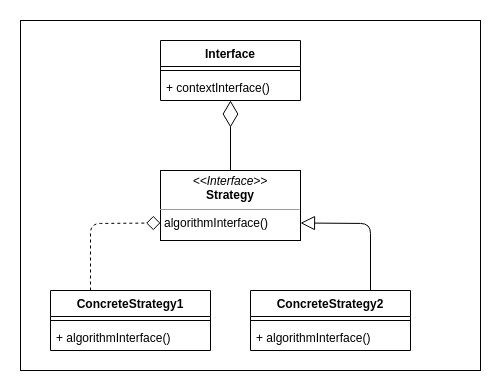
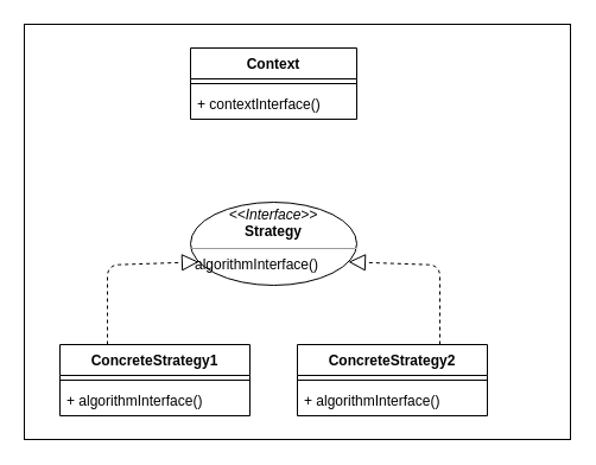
- <mxCell id="12" value="Interface" style="swimlane;fontStyle=1;align=center;verticalAlign=top;childLayout=stackLayout;horizontal=1;startSize=26;horizontalStack=0;resizeParent=1;resizeParentMax=0;resizeLast=0;collapsible=1;marginBottom=0;" vertex="1" parent="1"><mxGeometry x="160" y="40" width="140" height="60" as="geometry" /></mxCell>
+ <mxCell id="12" value="Context" style="swimlane;fontStyle=1;align=center;verticalAlign=top;childLayout=stackLayout;horizontal=1;startSize=26;horizontalStack=0;resizeParent=1;resizeParentMax=0;resizeLast=0;collapsible=1;marginBottom=0;" vertex="1" parent="1"><mxGeometry x="160" y="40" width="140" height="60" as="geometry" /></mxCell>
- <mxCell id="15" value="" style="endArrow=diamondThin;endFill=0;endSize=24;html=1;entryX=0.5;entryY=1;entryDx=0;entryDy=0;entryPerimeter=0;exitX=0.5;exitY=0;exitDx=0;exitDy=0;" edge="1" parent="1" source="3" target="14"><mxGeometry width="160" relative="1" as="geometry"><mxPoint x="400" y="230" as="sourcePoint" /><mxPoint x="560" y="230" as="targetPoint" /></mxGeometry></mxCell>
- <mxCell id="3" value="&lt;p style=&quot;margin: 0px ; margin-top: 4px ; text-align: center&quot;&gt;&lt;i&gt;&amp;lt;&amp;lt;Interface&amp;gt;&amp;gt;&lt;/i&gt;&lt;br&gt;&lt;b&gt;Strategy&lt;/b&gt;&lt;/p&gt;&lt;hr size=&quot;1&quot;&gt;&lt;p style=&quot;margin: 0px ; margin-left: 4px&quot;&gt;algorithmInterface()&lt;/p&gt;" style="verticalAlign=top;align=left;overflow=fill;fontSize=12;fontFamily=Helvetica;html=1;" vertex="1" parent="1"><mxGeometry x="160" y="170" width="140" height="70" as="geometry" /></mxCell>
+ <mxCell id="3" value="&lt;p style=&quot;margin: 0px ; margin-top: 4px ; text-align: center&quot;&gt;&lt;i&gt;&amp;lt;&amp;lt;Interface&amp;gt;&amp;gt;&lt;/i&gt;&lt;br&gt;&lt;b&gt;Strategy&lt;/b&gt;&lt;/p&gt;&lt;hr size=&quot;1&quot;&gt;&lt;p style=&quot;margin: 0px ; margin-left: 4px&quot;&gt;algorithmInterface()&lt;/p&gt;" style="ellipse;verticalAlign=top;align=left;overflow=fill;fontSize=12;fontFamily=Helvetica;html=1;" vertex="1" parent="1"><mxGeometry x="160" y="170" width="140" height="70" as="geometry" /></mxCell>
- <mxCell id="10" value="" style="endArrow=diamond;dashed=1;endFill=0;endSize=12;html=1;entryX=0;entryY=0.75;entryDx=0;entryDy=0;exitX=0.25;exitY=0;exitDx=0;exitDy=0;" edge="1" parent="1" source="4" target="3"><mxGeometry width="160" relative="1" as="geometry"><mxPoint x="240" y="500" as="sourcePoint" /><mxPoint x="400" y="500" as="targetPoint" /><Array as="points"><mxPoint x="90" y="223" /></Array></mxGeometry></mxCell>
+ <mxCell id="10" value="" style="endArrow=block;dashed=1;endFill=0;endSize=12;html=1;entryX=0;entryY=0.75;entryDx=0;entryDy=0;exitX=0.25;exitY=0;exitDx=0;exitDy=0;" edge="1" parent="1" source="4" target="3"><mxGeometry width="160" relative="1" as="geometry"><mxPoint x="240" y="500" as="sourcePoint" /><mxPoint x="400" y="500" as="targetPoint" /><Array as="points"><mxPoint x="90" y="223" /></Array></mxGeometry></mxCell>
- <mxCell id="11" value="" style="endArrow=block;dashed=0;endFill=0;endSize=12;html=1;entryX=1;entryY=0.75;entryDx=0;entryDy=0;exitX=0.75;exitY=0;exitDx=0;exitDy=0;" edge="1" parent="1" source="7" target="3"><mxGeometry width="160" relative="1" as="geometry"><mxPoint x="580" y="490" as="sourcePoint" /><mxPoint x="740" y="490" as="targetPoint" /><Array as="points"><mxPoint x="370" y="223" /></Array></mxGeometry></mxCell>
+ <mxCell id="11" value="" style="endArrow=block;dashed=1;endFill=0;endSize=12;html=1;entryX=1;entryY=0.75;entryDx=0;entryDy=0;exitX=0.75;exitY=0;exitDx=0;exitDy=0;" edge="1" parent="1" source="7" target="3"><mxGeometry width="160" relative="1" as="geometry"><mxPoint x="580" y="490" as="sourcePoint" /><mxPoint x="740" y="490" as="targetPoint" /><Array as="points"><mxPoint x="370" y="223" /></Array></mxGeometry></mxCell>
